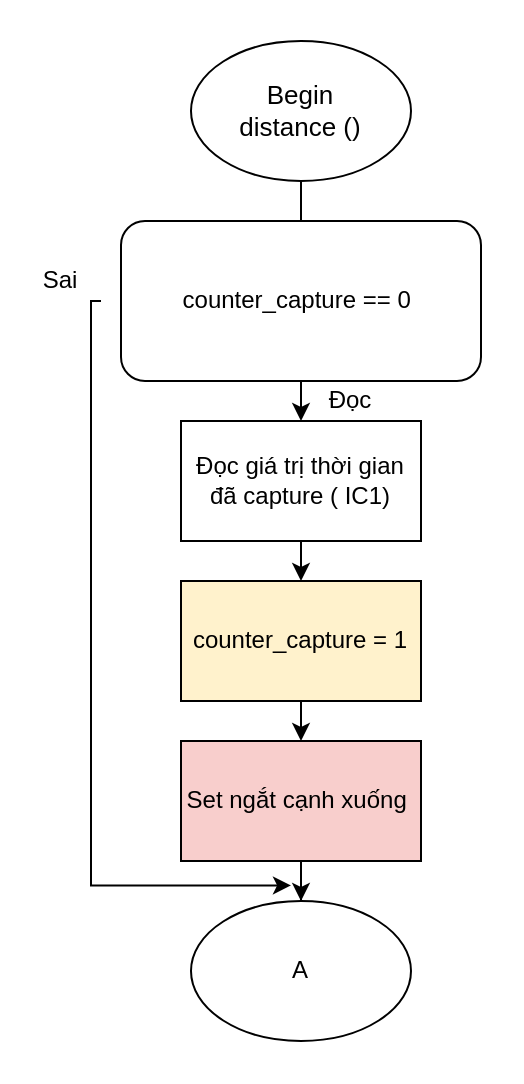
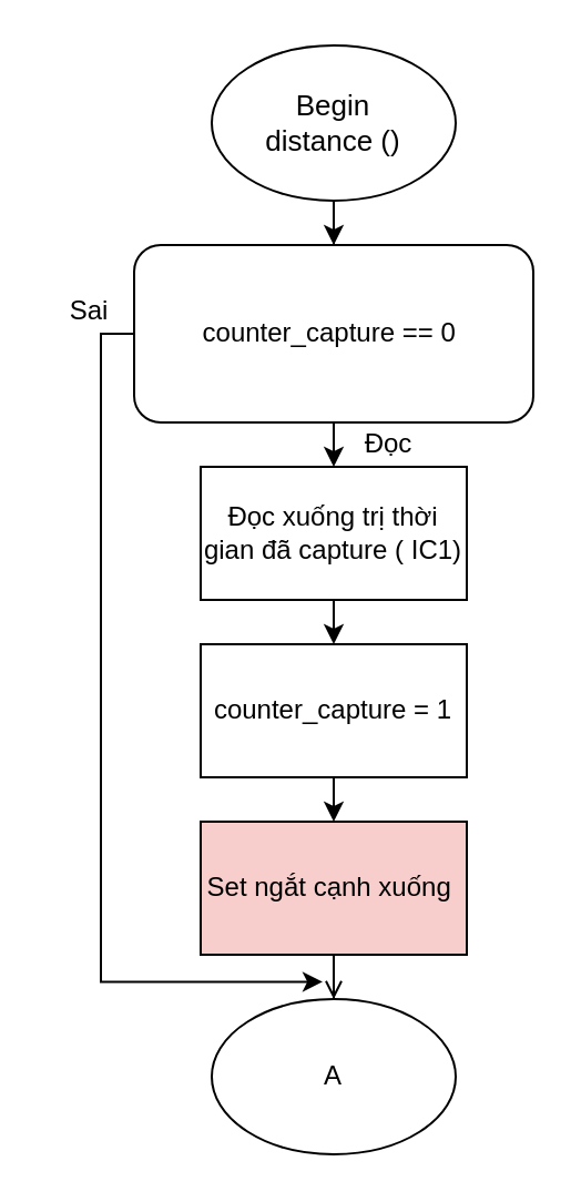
- <mxCell id="2" style="edgeStyle=orthogonalEdgeStyle;rounded=0;orthogonalLoop=1;jettySize=auto;html=1;exitX=0.5;exitY=1;exitDx=0;exitDy=0;endArrow=none;" edge="1" parent="1" source="3" target="5"><mxGeometry relative="1" as="geometry" /></mxCell>
+ <mxCell id="2" style="edgeStyle=orthogonalEdgeStyle;rounded=0;orthogonalLoop=1;jettySize=auto;html=1;exitX=0.5;exitY=1;exitDx=0;exitDy=0;" edge="1" parent="1" source="3" target="5"><mxGeometry relative="1" as="geometry" /></mxCell>
- <mxCell id="14" value="Sai" style="text;html=1;strokeColor=none;fillColor=none;align=center;verticalAlign=middle;whiteSpace=wrap;rounded=0;" vertex="1" parent="1"><mxGeometry x="10" y="130" width="40" height="20" as="geometry" /></mxCell>
+ <mxCell id="14" value="Sai" style="text;html=1;strokeColor=none;fillColor=none;align=center;verticalAlign=middle;whiteSpace=wrap;rounded=0;" vertex="1" parent="1"><mxGeometry x="20" y="130" width="40" height="20" as="geometry" /></mxCell>
- <mxCell id="7" value="Đọc giá trị thời gian đã capture ( IC1)" style="rounded=0;whiteSpace=wrap;html=1;" vertex="1" parent="1"><mxGeometry x="90" y="210" width="120" height="60" as="geometry" /></mxCell>
+ <mxCell id="7" value="Đọc xuống trị thời gian đã capture ( IC1)" style="rounded=0;whiteSpace=wrap;html=1;" vertex="1" parent="1"><mxGeometry x="90" y="210" width="120" height="60" as="geometry" /></mxCell>
- <mxCell id="9" value="counter_capture = 1" style="rounded=0;whiteSpace=wrap;html=1;fillColor=#fff2cc;" vertex="1" parent="1"><mxGeometry x="90" y="290" width="120" height="60" as="geometry" /></mxCell>
+ <mxCell id="9" value="counter_capture = 1" style="rounded=0;whiteSpace=wrap;html=1;" vertex="1" parent="1"><mxGeometry x="90" y="290" width="120" height="60" as="geometry" /></mxCell>
- <mxCell id="10" style="edgeStyle=orthogonalEdgeStyle;rounded=0;orthogonalLoop=1;jettySize=auto;html=1;exitX=0.5;exitY=1;exitDx=0;exitDy=0;" edge="1" parent="1" source="11" target="15"><mxGeometry relative="1" as="geometry" /></mxCell>
+ <mxCell id="10" style="edgeStyle=orthogonalEdgeStyle;rounded=0;orthogonalLoop=1;jettySize=auto;html=1;exitX=0.5;exitY=1;exitDx=0;exitDy=0;endArrow=open;" edge="1" parent="1" source="11" target="15"><mxGeometry relative="1" as="geometry" /></mxCell>
